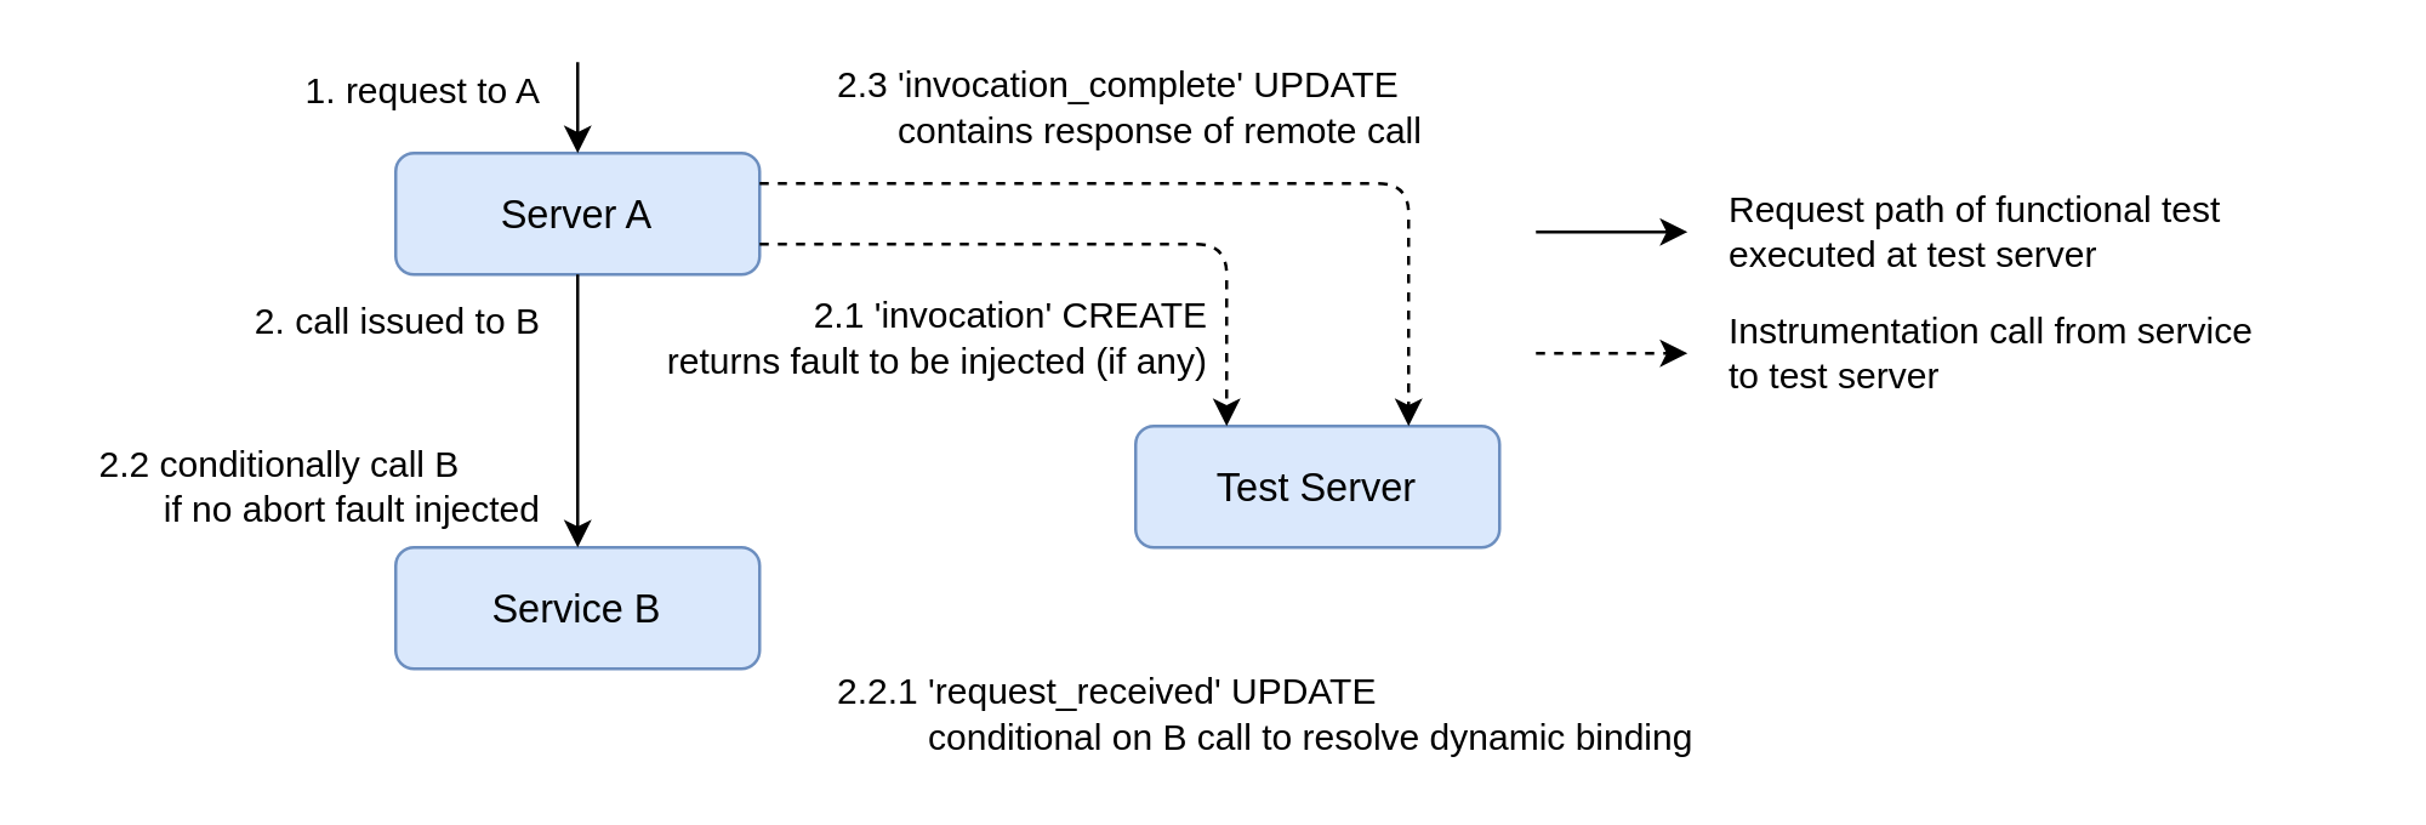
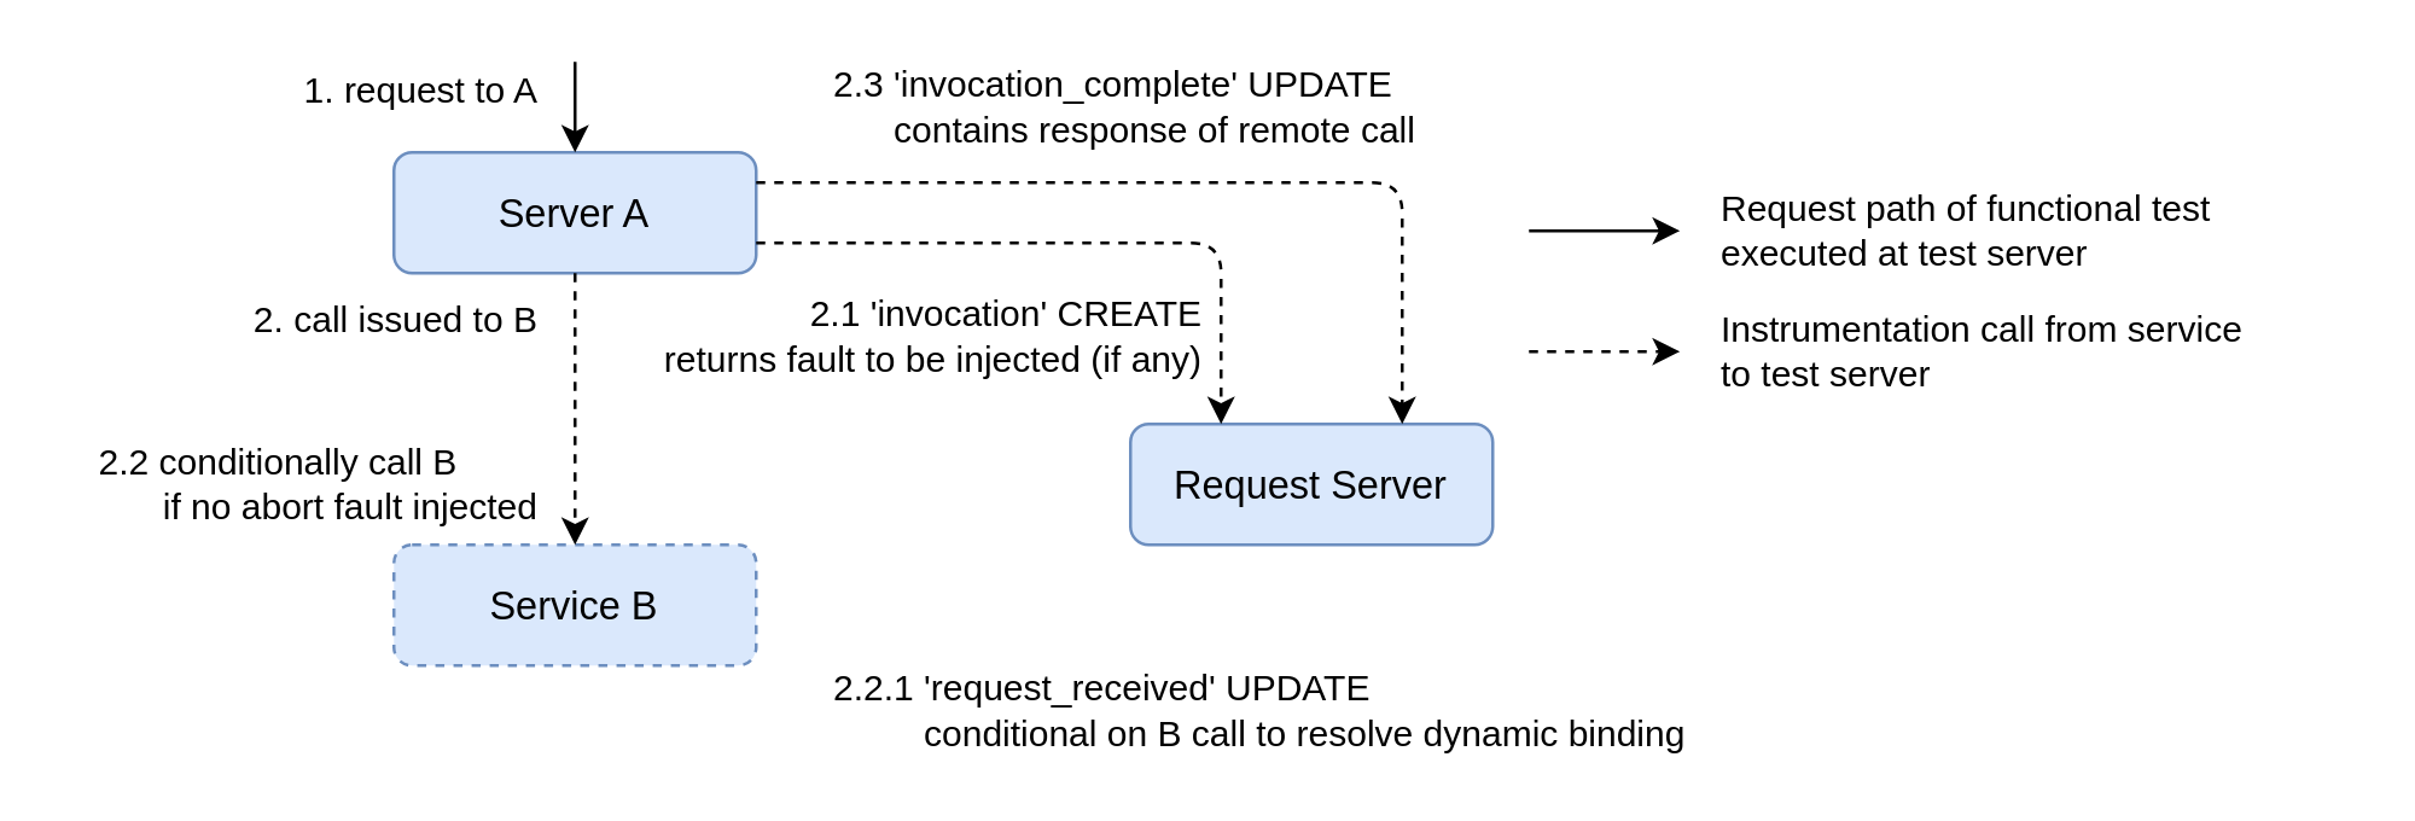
- <mxCell id="9" value="" style="endArrow=classic;html=1;exitX=0.5;exitY=1;exitDx=0;exitDy=0;entryX=0.5;entryY=0;entryDx=0;entryDy=0;startArrow=none;startFill=0;" parent="1" source="2" target="6" edge="1"><mxGeometry width="50" height="50" relative="1" as="geometry"><mxPoint x="190" y="100" as="sourcePoint" /><mxPoint x="190" y="160" as="targetPoint" /></mxGeometry></mxCell>
+ <mxCell id="9" value="" style="endArrow=classic;html=1;exitX=0.5;exitY=1;exitDx=0;exitDy=0;entryX=0.5;entryY=0;entryDx=0;entryDy=0;startArrow=none;startFill=0;dashed=1;" parent="1" source="2" target="6" edge="1"><mxGeometry width="50" height="50" relative="1" as="geometry"><mxPoint x="190" y="100" as="sourcePoint" /><mxPoint x="190" y="160" as="targetPoint" /></mxGeometry></mxCell>
- <mxCell id="4" value="Test Server" style="rounded=1;whiteSpace=wrap;html=1;fontSize=13;glass=0;strokeWidth=1;shadow=0;fillColor=#dae8fc;strokeColor=#6c8ebf;" parent="1" vertex="1"><mxGeometry x="374" y="140" width="120" height="40" as="geometry" /></mxCell>
+ <mxCell id="4" value="Request Server" style="rounded=1;whiteSpace=wrap;html=1;fontSize=13;glass=0;strokeWidth=1;shadow=0;fillColor=#dae8fc;strokeColor=#6c8ebf;" parent="1" vertex="1"><mxGeometry x="374" y="140" width="120" height="40" as="geometry" /></mxCell>
- <mxCell id="6" value="Service B" style="rounded=1;whiteSpace=wrap;html=1;fontSize=13;glass=0;strokeWidth=1;shadow=0;fillColor=#dae8fc;strokeColor=#6c8ebf;" parent="1" vertex="1"><mxGeometry x="130" y="180" width="120" height="40" as="geometry" /></mxCell>
+ <mxCell id="6" value="Service B" style="rounded=1;whiteSpace=wrap;html=1;fontSize=13;glass=0;strokeWidth=1;shadow=0;fillColor=#dae8fc;strokeColor=#6c8ebf;dashed=1;" parent="1" vertex="1"><mxGeometry x="130" y="180" width="120" height="40" as="geometry" /></mxCell>
